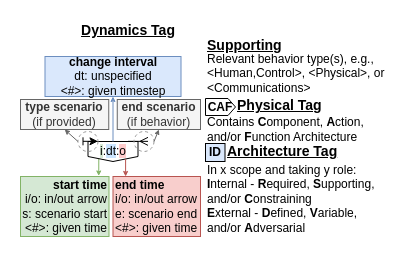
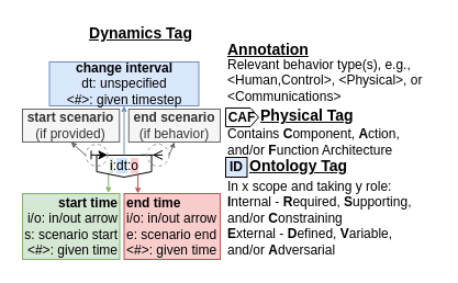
- <mxCell id="24" value="&lt;b style=&quot;font-size: 14px;&quot;&gt;Supporting&lt;/b&gt;" style="text;html=1;strokeColor=none;fillColor=none;align=left;verticalAlign=middle;whiteSpace=wrap;rounded=0;fontSize=14;fontStyle=4" parent="1" vertex="1"><mxGeometry x="205" y="35" width="190" height="20" as="geometry" /></mxCell>
+ <mxCell id="24" value="&lt;b style=&quot;font-size: 14px;&quot;&gt;Annotation&lt;/b&gt;" style="text;html=1;strokeColor=none;fillColor=none;align=left;verticalAlign=middle;whiteSpace=wrap;rounded=0;fontSize=14;fontStyle=4" parent="1" vertex="1"><mxGeometry x="205" y="35" width="190" height="20" as="geometry" /></mxCell>
- <mxCell id="11" value="&lt;b&gt;type scenario&lt;br&gt;&lt;/b&gt;(if provided)" style="text;html=1;strokeColor=#666666;fillColor=#f5f5f5;align=center;verticalAlign=middle;whiteSpace=wrap;rounded=0;fontSize=12;fontFamily=Helvetica;fontColor=#333333;" parent="1" vertex="1"><mxGeometry x="20" y="99" width="88.25" height="30" as="geometry" /></mxCell>
+ <mxCell id="11" value="&lt;b&gt;start scenario&lt;br&gt;&lt;/b&gt;(if provided)" style="text;html=1;strokeColor=#666666;fillColor=#f5f5f5;align=center;verticalAlign=middle;whiteSpace=wrap;rounded=0;fontSize=12;fontFamily=Helvetica;fontColor=#333333;" parent="1" vertex="1"><mxGeometry x="20" y="99" width="88.25" height="30" as="geometry" /></mxCell>
- <mxCell id="20" value="&lt;b style=&quot;font-size: 14px;&quot;&gt;Architecture Tag&lt;/b&gt;" style="text;html=1;strokeColor=none;fillColor=none;align=left;verticalAlign=middle;whiteSpace=wrap;rounded=0;fontSize=14;fontStyle=4" parent="1" vertex="1"><mxGeometry x="225" y="141" width="148.5" height="20" as="geometry" /></mxCell>
+ <mxCell id="20" value="&lt;b style=&quot;font-size: 14px;&quot;&gt;Ontology Tag&lt;/b&gt;" style="text;html=1;strokeColor=none;fillColor=none;align=left;verticalAlign=middle;whiteSpace=wrap;rounded=0;fontSize=14;fontStyle=4" parent="1" vertex="1"><mxGeometry x="225" y="141" width="148.5" height="20" as="geometry" /></mxCell>
